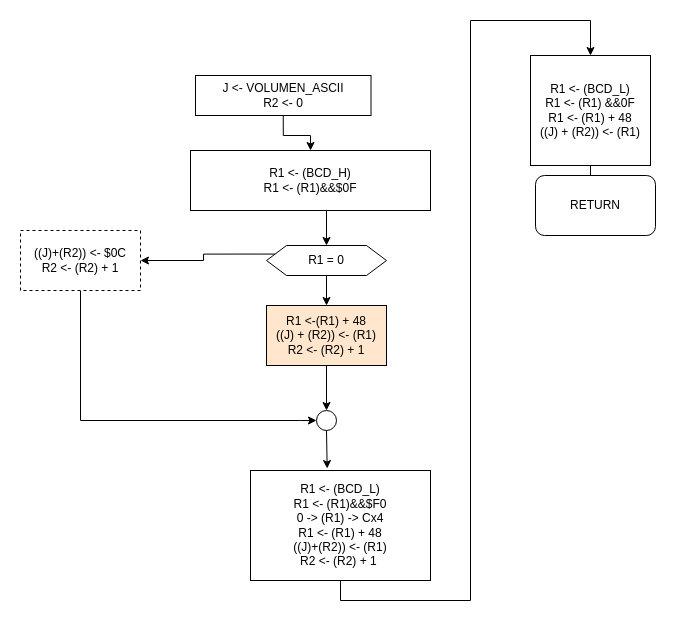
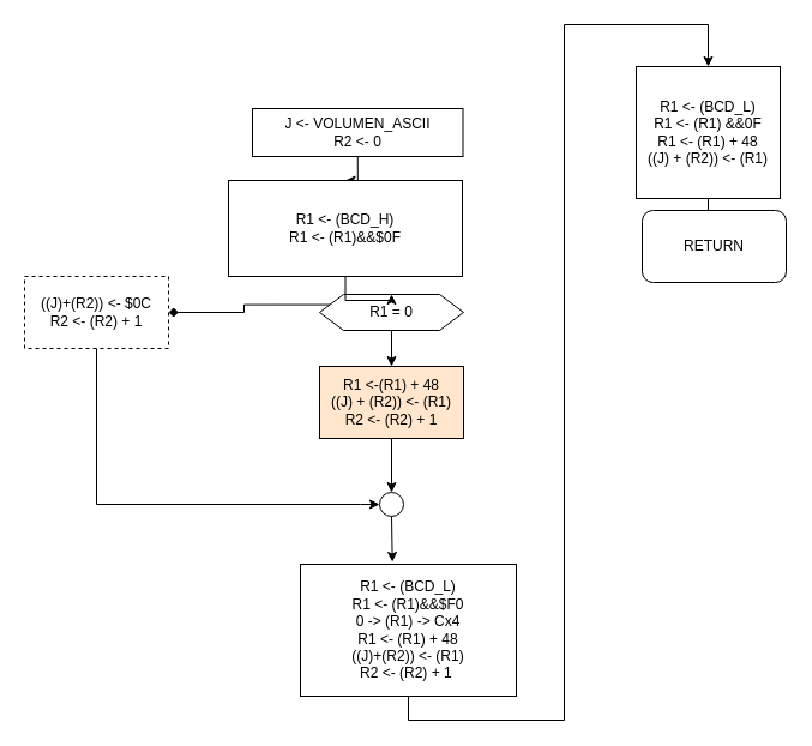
- <mxCell id="3" value="J &amp;lt;- VOLUMEN_ASCII&lt;br&gt;R2 &amp;lt;- 0" style="rounded=0;whiteSpace=wrap;html=1;" vertex="1" parent="1"><mxGeometry x="195" y="75" width="175.5" height="40" as="geometry" /></mxCell>
+ <mxCell id="3" value="J &amp;lt;- VOLUMEN_ASCII&lt;br&gt;R2 &amp;lt;- 0" style="rounded=0;whiteSpace=wrap;html=1;" vertex="1" parent="1"><mxGeometry x="210" y="90" width="175.5" height="40" as="geometry" /></mxCell>
- <mxCell id="19" value="R1 &amp;lt;- (BCD_H)&lt;br&gt;R1 &amp;lt;- (R1)&amp;amp;&amp;amp;$0F" style="rounded=0;whiteSpace=wrap;html=1;" vertex="1" parent="1"><mxGeometry x="190" y="150" width="240" height="60" as="geometry" /></mxCell>
+ <mxCell id="19" value="R1 &amp;lt;- (BCD_H)&lt;br&gt;R1 &amp;lt;- (R1)&amp;amp;&amp;amp;$0F" style="rounded=0;whiteSpace=wrap;html=1;" vertex="1" parent="1"><mxGeometry x="190" y="150" width="195" height="80" as="geometry" /></mxCell>
- <mxCell id="4" style="edgeStyle=orthogonalEdgeStyle;rounded=0;orthogonalLoop=1;jettySize=auto;html=1;exitX=0;exitY=0.25;exitDx=0;exitDy=0;" edge="1" parent="1" source="6" target="8"><mxGeometry relative="1" as="geometry" /></mxCell>
+ <mxCell id="4" style="edgeStyle=orthogonalEdgeStyle;rounded=0;orthogonalLoop=1;jettySize=auto;html=1;exitX=0;exitY=0.25;exitDx=0;exitDy=0;endArrow=diamond;" edge="1" parent="1" source="6" target="8"><mxGeometry relative="1" as="geometry" /></mxCell>
